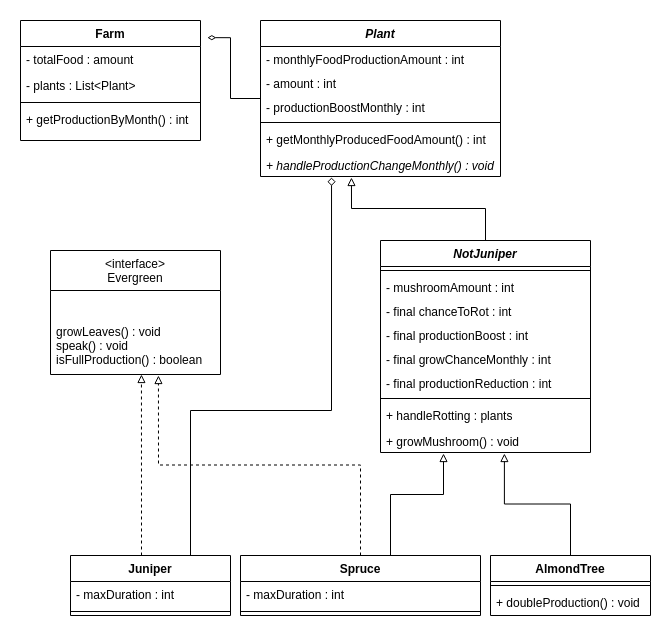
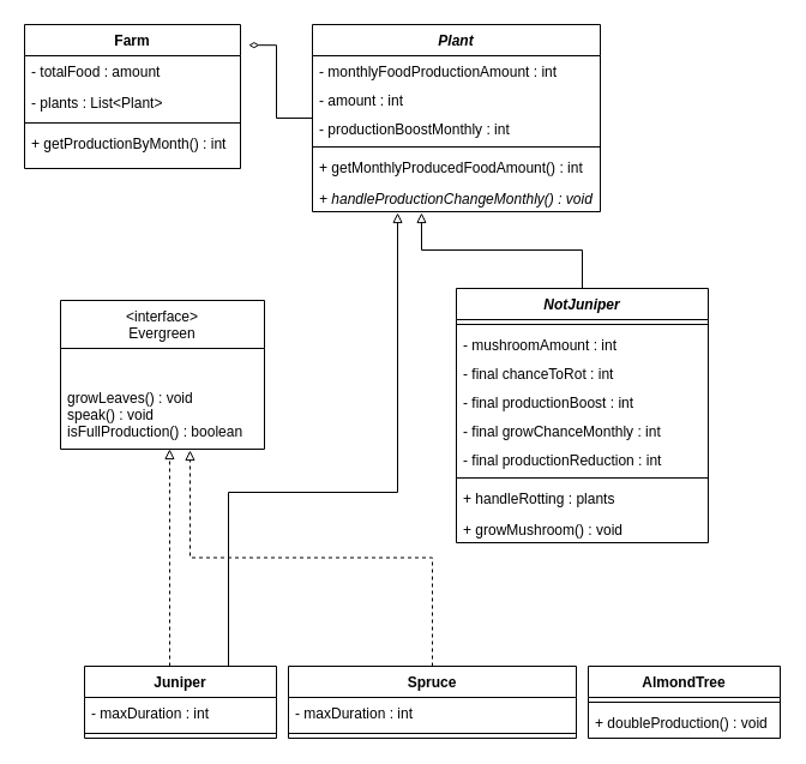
- <mxCell id="12" style="edgeStyle=orthogonalEdgeStyle;rounded=0;orthogonalLoop=1;jettySize=auto;html=1;entryX=0.296;entryY=1.042;entryDx=0;entryDy=0;entryPerimeter=0;endArrow=diamond;endFill=0;" edge="1" parent="1" source="13" target="23"><mxGeometry relative="1" as="geometry"><Array as="points"><mxPoint x="190" y="410" /><mxPoint x="331" y="410" /></Array></mxGeometry></mxCell>
+ <mxCell id="12" style="edgeStyle=orthogonalEdgeStyle;rounded=0;orthogonalLoop=1;jettySize=auto;html=1;entryX=0.296;entryY=1.042;entryDx=0;entryDy=0;entryPerimeter=0;endArrow=block;endFill=0;" edge="1" parent="1" source="13" target="23"><mxGeometry relative="1" as="geometry"><Array as="points"><mxPoint x="190" y="410" /><mxPoint x="331" y="410" /></Array></mxGeometry></mxCell>
- <mxCell id="7" style="edgeStyle=orthogonalEdgeStyle;rounded=0;orthogonalLoop=1;jettySize=auto;html=1;entryX=0.3;entryY=1.042;entryDx=0;entryDy=0;entryPerimeter=0;endArrow=block;endFill=0;" edge="1" parent="1" source="8" target="41"><mxGeometry relative="1" as="geometry"><Array as="points"><mxPoint x="390" y="494" /><mxPoint x="443" y="494" /></Array></mxGeometry></mxCell>
- <mxCell id="2" style="edgeStyle=orthogonalEdgeStyle;rounded=0;orthogonalLoop=1;jettySize=auto;html=1;entryX=0.59;entryY=1.042;entryDx=0;entryDy=0;entryPerimeter=0;endArrow=block;endFill=0;" edge="1" parent="1" source="3" target="41"><mxGeometry relative="1" as="geometry" /></mxCell>
